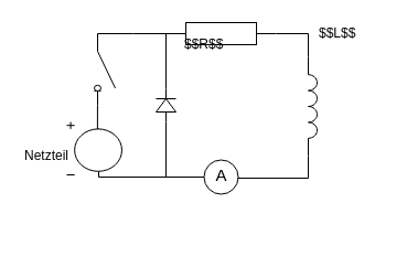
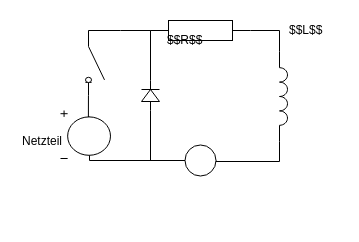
- <mxCell id="15" value="&lt;div style=&quot;font-size: 15px;&quot;&gt;A&lt;/div&gt;" style="text;html=1;resizable=0;points=[];autosize=1;align=center;verticalAlign=middle;spacingTop=-4;fontSize=15;" parent="1" vertex="1"><mxGeometry x="190" y="150" width="20" height="20" as="geometry" /></mxCell>
